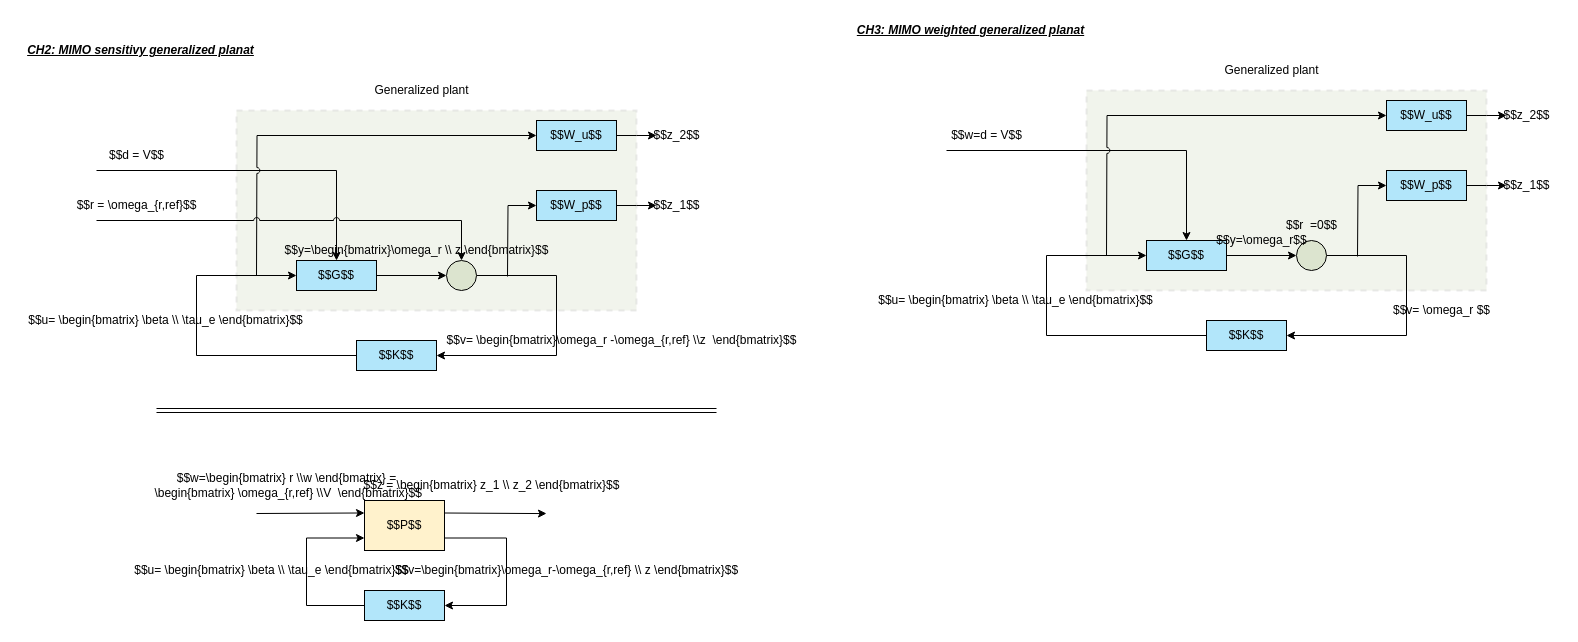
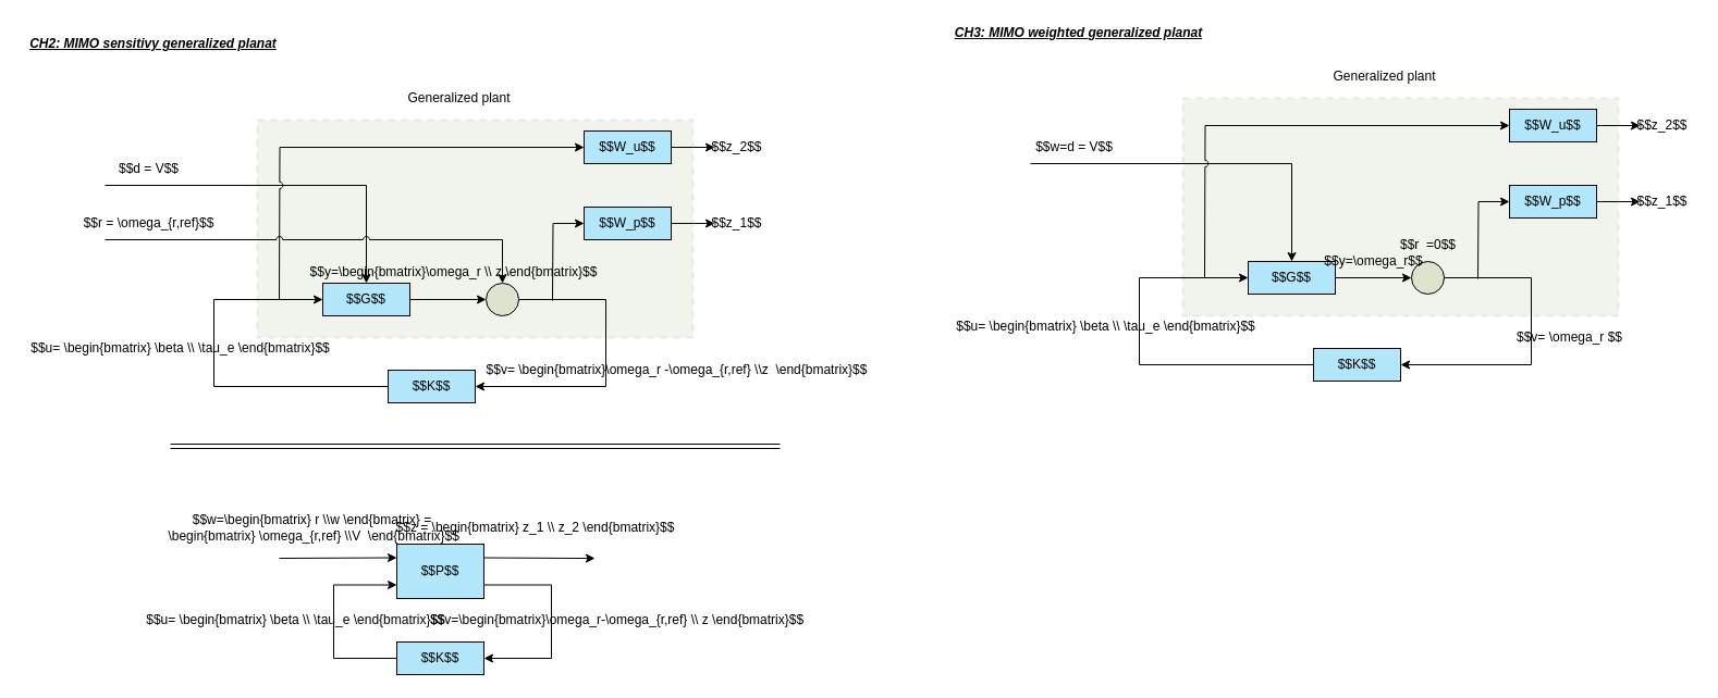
- <mxCell id="58" value="&lt;i&gt;&lt;b&gt;&lt;u&gt;CH3: MIMO weighted generalized planat&lt;/u&gt;&lt;/b&gt;&lt;/i&gt;" style="text;html=1;align=center;verticalAlign=middle;resizable=0;points=[];autosize=1;strokeColor=none;fillColor=none;" vertex="1" parent="1"><mxGeometry x="850" y="20" width="240" height="20" as="geometry" /></mxCell>
+ <mxCell id="58" value="&lt;i&gt;&lt;b&gt;&lt;u&gt;CH3: MIMO weighted generalized planat&lt;/u&gt;&lt;/b&gt;&lt;/i&gt;" style="text;html=1;align=center;verticalAlign=middle;resizable=0;points=[];autosize=1;strokeColor=none;fillColor=none;" vertex="1" parent="1"><mxGeometry x="870" width="240" height="20" as="geometry" y="20" /></mxCell>
- <mxCell id="36" value="&lt;i&gt;&lt;b&gt;&lt;u&gt;CH2: MIMO sensitivy generalized planat&lt;/u&gt;&lt;/b&gt;&lt;/i&gt;" style="text;html=1;align=center;verticalAlign=middle;resizable=0;points=[];autosize=1;strokeColor=none;fillColor=none;" vertex="1" parent="1"><mxGeometry x="20" y="40" width="240" height="20" as="geometry" /></mxCell>
+ <mxCell id="36" value="&lt;i&gt;&lt;b&gt;&lt;u&gt;CH2: MIMO sensitivy generalized planat&lt;/u&gt;&lt;/b&gt;&lt;/i&gt;" style="text;html=1;align=center;verticalAlign=middle;resizable=0;points=[];autosize=1;strokeColor=none;fillColor=none;" vertex="1" parent="1"><mxGeometry x="20" y="30" width="240" height="20" as="geometry" /></mxCell>
- <mxCell id="29" value="$$P$$" style="rounded=0;whiteSpace=wrap;html=1;fillColor=#fff2cc;" vertex="1" parent="1"><mxGeometry x="364" y="500" width="80" height="50" as="geometry" /></mxCell>
+ <mxCell id="29" value="$$P$$" style="rounded=0;whiteSpace=wrap;html=1;fillColor=#B2E6FA;" vertex="1" parent="1"><mxGeometry x="364" y="500" width="80" height="50" as="geometry" /></mxCell>
